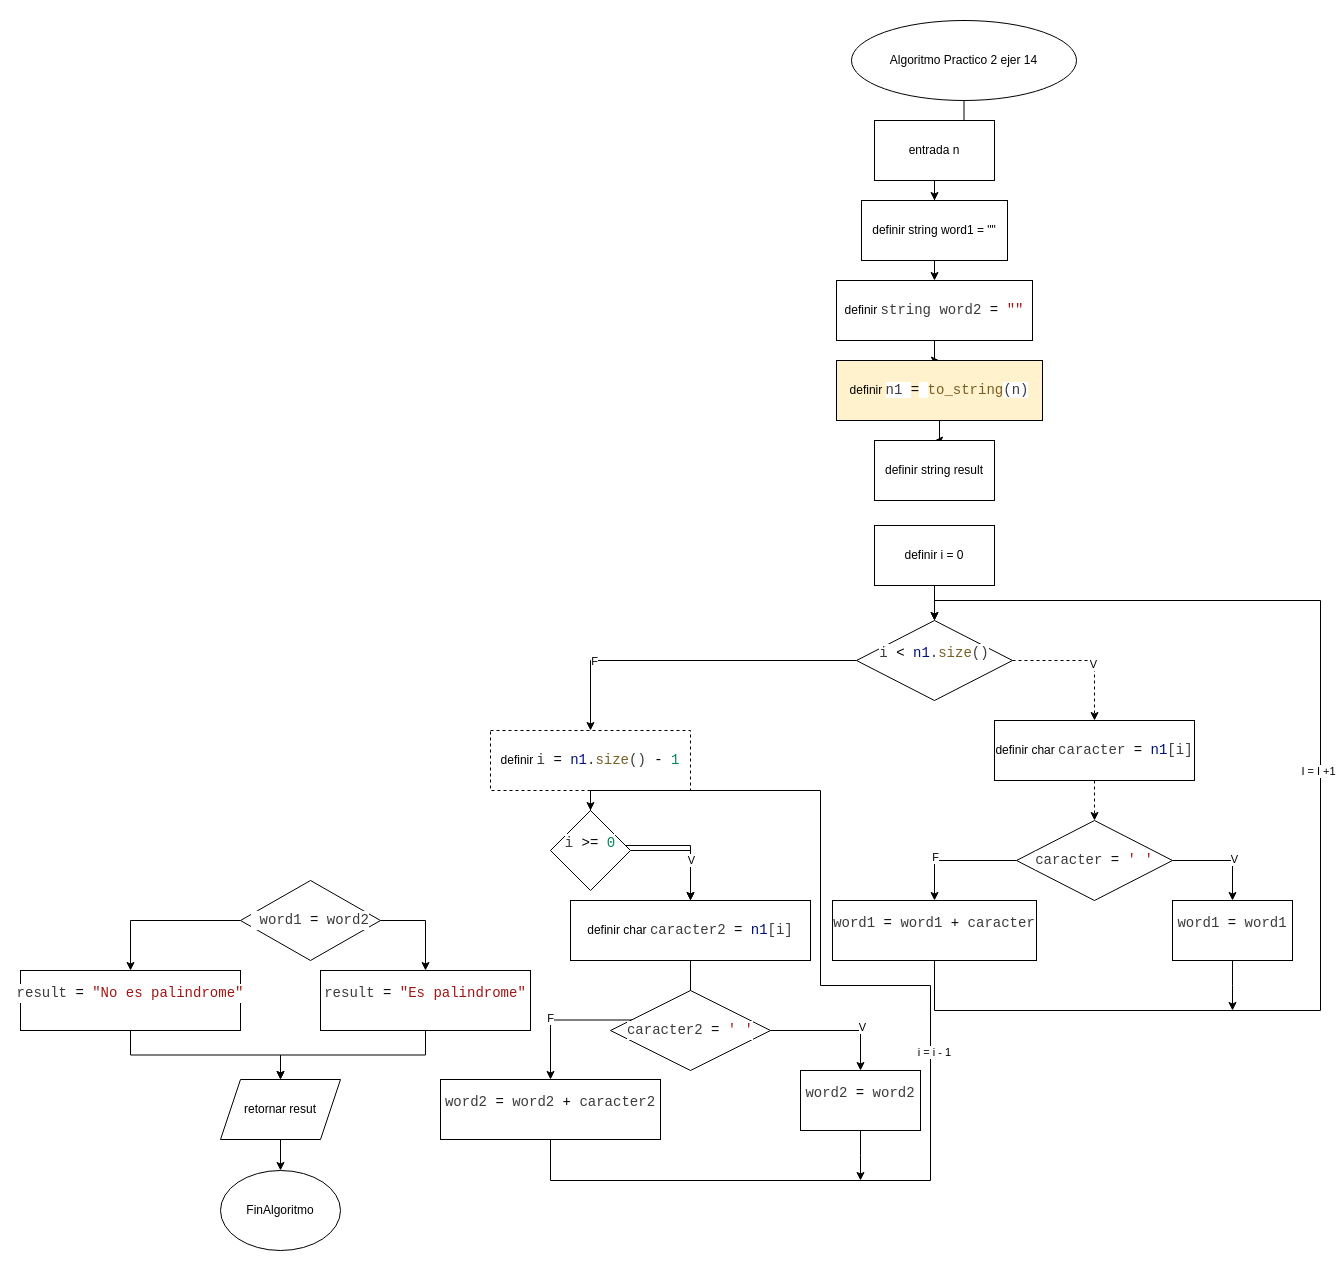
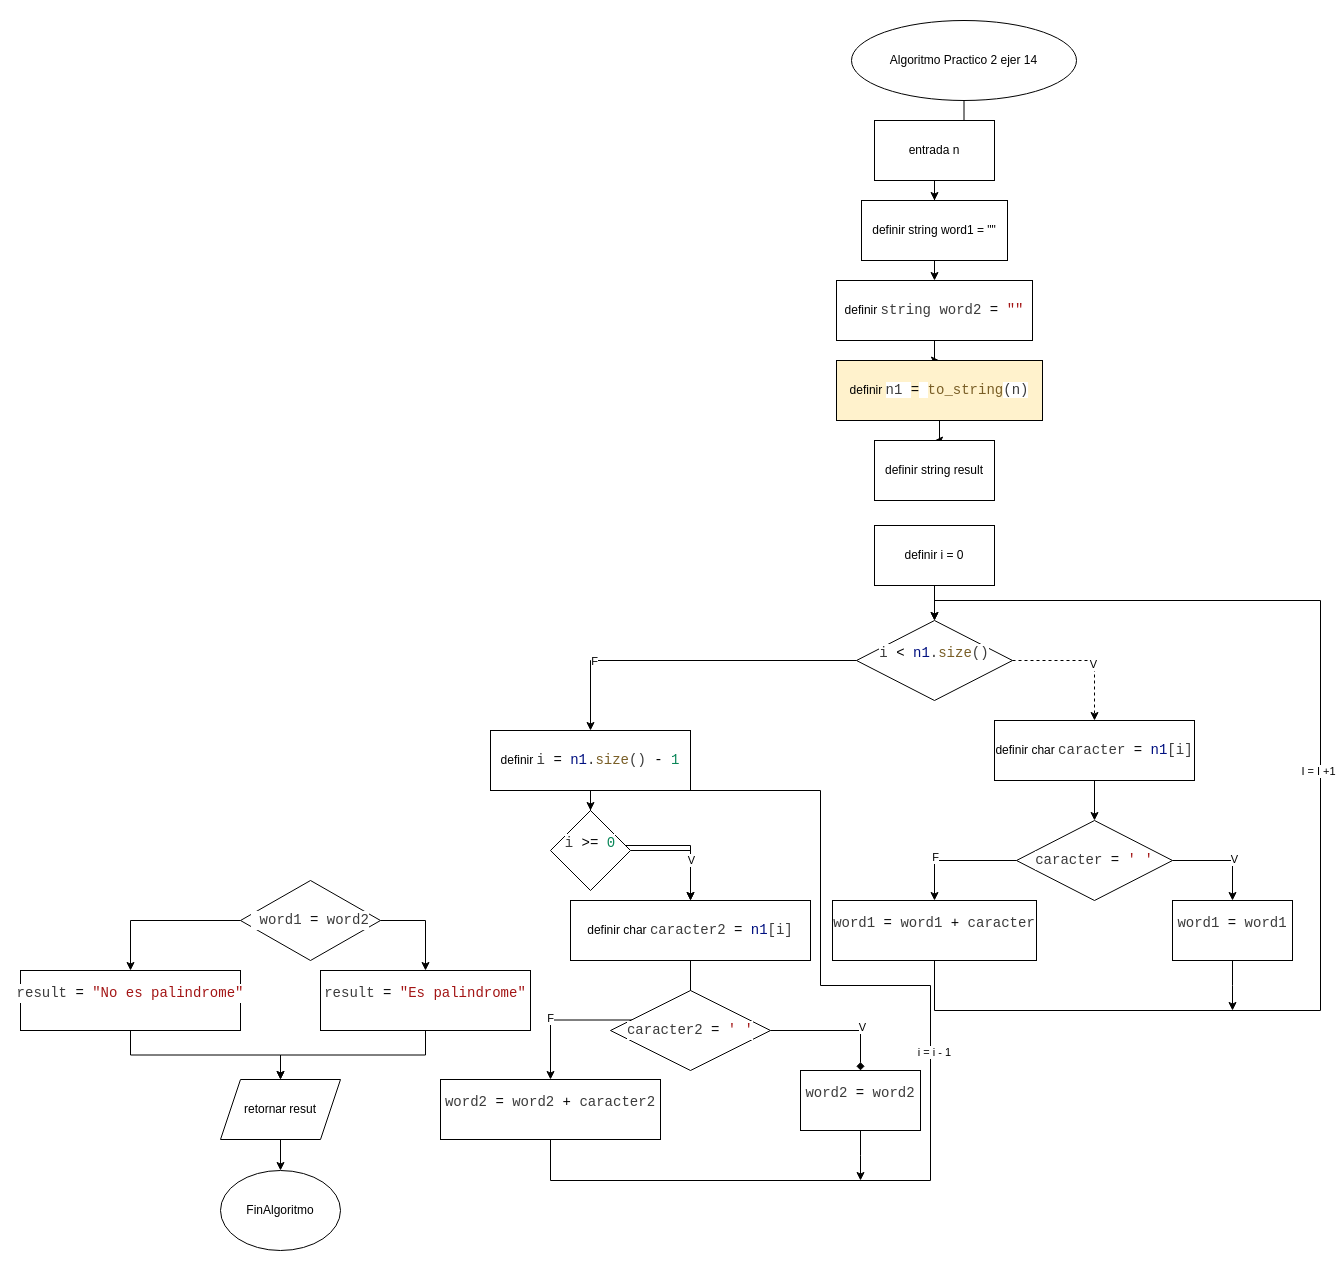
- <mxCell id="32" value="definir&amp;nbsp;&lt;span style=&quot;background-color: rgb(255, 255, 255); color: rgb(59, 59, 59); font-family: Consolas, &amp;quot;Courier New&amp;quot;, monospace; font-size: 14px; white-space: pre;&quot;&gt;i &lt;/span&gt;&lt;span style=&quot;font-family: Consolas, &amp;quot;Courier New&amp;quot;, monospace; font-size: 14px; white-space: pre;&quot;&gt;=&lt;/span&gt;&lt;span style=&quot;background-color: rgb(255, 255, 255); color: rgb(59, 59, 59); font-family: Consolas, &amp;quot;Courier New&amp;quot;, monospace; font-size: 14px; white-space: pre;&quot;&gt; &lt;/span&gt;&lt;span style=&quot;font-family: Consolas, &amp;quot;Courier New&amp;quot;, monospace; font-size: 14px; white-space: pre; color: rgb(0, 16, 128);&quot;&gt;n1&lt;/span&gt;&lt;span style=&quot;background-color: rgb(255, 255, 255); color: rgb(59, 59, 59); font-family: Consolas, &amp;quot;Courier New&amp;quot;, monospace; font-size: 14px; white-space: pre;&quot;&gt;.&lt;/span&gt;&lt;span style=&quot;font-family: Consolas, &amp;quot;Courier New&amp;quot;, monospace; font-size: 14px; white-space: pre; color: rgb(121, 94, 38);&quot;&gt;size&lt;/span&gt;&lt;span style=&quot;background-color: rgb(255, 255, 255); color: rgb(59, 59, 59); font-family: Consolas, &amp;quot;Courier New&amp;quot;, monospace; font-size: 14px; white-space: pre;&quot;&gt;() &lt;/span&gt;&lt;span style=&quot;font-family: Consolas, &amp;quot;Courier New&amp;quot;, monospace; font-size: 14px; white-space: pre;&quot;&gt;-&lt;/span&gt;&lt;span style=&quot;background-color: rgb(255, 255, 255); color: rgb(59, 59, 59); font-family: Consolas, &amp;quot;Courier New&amp;quot;, monospace; font-size: 14px; white-space: pre;&quot;&gt; &lt;/span&gt;&lt;span style=&quot;font-family: Consolas, &amp;quot;Courier New&amp;quot;, monospace; font-size: 14px; white-space: pre; color: rgb(9, 134, 88);&quot;&gt;1&lt;/span&gt;" style="rounded=0;whiteSpace=wrap;html=1;dashed=1;" vertex="1" parent="1"><mxGeometry x="490" y="730" width="200" height="60" as="geometry" /></mxCell>
+ <mxCell id="32" value="definir&amp;nbsp;&lt;span style=&quot;background-color: rgb(255, 255, 255); color: rgb(59, 59, 59); font-family: Consolas, &amp;quot;Courier New&amp;quot;, monospace; font-size: 14px; white-space: pre;&quot;&gt;i &lt;/span&gt;&lt;span style=&quot;font-family: Consolas, &amp;quot;Courier New&amp;quot;, monospace; font-size: 14px; white-space: pre;&quot;&gt;=&lt;/span&gt;&lt;span style=&quot;background-color: rgb(255, 255, 255); color: rgb(59, 59, 59); font-family: Consolas, &amp;quot;Courier New&amp;quot;, monospace; font-size: 14px; white-space: pre;&quot;&gt; &lt;/span&gt;&lt;span style=&quot;font-family: Consolas, &amp;quot;Courier New&amp;quot;, monospace; font-size: 14px; white-space: pre; color: rgb(0, 16, 128);&quot;&gt;n1&lt;/span&gt;&lt;span style=&quot;background-color: rgb(255, 255, 255); color: rgb(59, 59, 59); font-family: Consolas, &amp;quot;Courier New&amp;quot;, monospace; font-size: 14px; white-space: pre;&quot;&gt;.&lt;/span&gt;&lt;span style=&quot;font-family: Consolas, &amp;quot;Courier New&amp;quot;, monospace; font-size: 14px; white-space: pre; color: rgb(121, 94, 38);&quot;&gt;size&lt;/span&gt;&lt;span style=&quot;background-color: rgb(255, 255, 255); color: rgb(59, 59, 59); font-family: Consolas, &amp;quot;Courier New&amp;quot;, monospace; font-size: 14px; white-space: pre;&quot;&gt;() &lt;/span&gt;&lt;span style=&quot;font-family: Consolas, &amp;quot;Courier New&amp;quot;, monospace; font-size: 14px; white-space: pre;&quot;&gt;-&lt;/span&gt;&lt;span style=&quot;background-color: rgb(255, 255, 255); color: rgb(59, 59, 59); font-family: Consolas, &amp;quot;Courier New&amp;quot;, monospace; font-size: 14px; white-space: pre;&quot;&gt; &lt;/span&gt;&lt;span style=&quot;font-family: Consolas, &amp;quot;Courier New&amp;quot;, monospace; font-size: 14px; white-space: pre; color: rgb(9, 134, 88);&quot;&gt;1&lt;/span&gt;" style="rounded=0;whiteSpace=wrap;html=1;" vertex="1" parent="1"><mxGeometry x="490" y="730" width="200" height="60" as="geometry" /></mxCell>
- <mxCell id="19" value="" style="edgeStyle=orthogonalEdgeStyle;rounded=0;orthogonalLoop=1;jettySize=auto;html=1;dashed=1;" edge="1" parent="1" source="20" target="25"><mxGeometry relative="1" as="geometry" /></mxCell>
+ <mxCell id="19" value="" style="edgeStyle=orthogonalEdgeStyle;rounded=0;orthogonalLoop=1;jettySize=auto;html=1;" edge="1" parent="1" source="20" target="25"><mxGeometry relative="1" as="geometry" /></mxCell>
- <mxCell id="39" style="edgeStyle=orthogonalEdgeStyle;rounded=0;orthogonalLoop=1;jettySize=auto;html=1;exitX=1;exitY=0.5;exitDx=0;exitDy=0;entryX=0.5;entryY=0;entryDx=0;entryDy=0;" edge="1" parent="1" source="41" target="43"><mxGeometry relative="1" as="geometry" /></mxCell>
+ <mxCell id="39" style="edgeStyle=orthogonalEdgeStyle;rounded=0;orthogonalLoop=1;jettySize=auto;html=1;exitX=1;exitY=0.5;exitDx=0;exitDy=0;entryX=0.5;entryY=0;entryDx=0;entryDy=0;endArrow=diamond;" edge="1" parent="1" source="41" target="43"><mxGeometry relative="1" as="geometry" /></mxCell>
